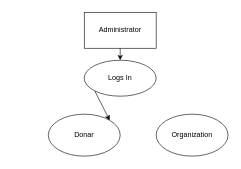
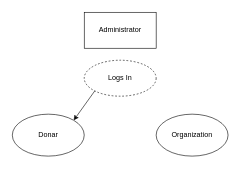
- <mxCell id="4" value="" style="endArrow=classic;html=1;rounded=0;exitX=0.5;exitY=1;exitDx=0;exitDy=0;entryX=0.5;entryY=0;entryDx=0;entryDy=0;" edge="1" parent="1" source="2" target="3"><mxGeometry width="50" height="50" relative="1" as="geometry"><mxPoint x="175" y="360" as="sourcePoint" /><mxPoint x="225" y="310" as="targetPoint" /></mxGeometry></mxCell>
- <mxCell id="3" value="Logs In" style="ellipse;whiteSpace=wrap;html=1;" vertex="1" parent="1"><mxGeometry x="140" y="100" width="120" height="60" as="geometry" /></mxCell>
+ <mxCell id="3" value="Logs In" style="ellipse;whiteSpace=wrap;html=1;dashed=1;" vertex="1" parent="1"><mxGeometry x="140" y="100" width="120" height="60" as="geometry" /></mxCell>
- <mxCell id="5" value="Donar" style="ellipse;whiteSpace=wrap;html=1;" vertex="1" parent="1"><mxGeometry x="80" y="190" width="120" height="70" as="geometry" /></mxCell>
+ <mxCell id="5" value="Donar" style="ellipse;whiteSpace=wrap;html=1;" vertex="1" parent="1"><mxGeometry x="20" y="190" width="120" height="70" as="geometry" /></mxCell>
